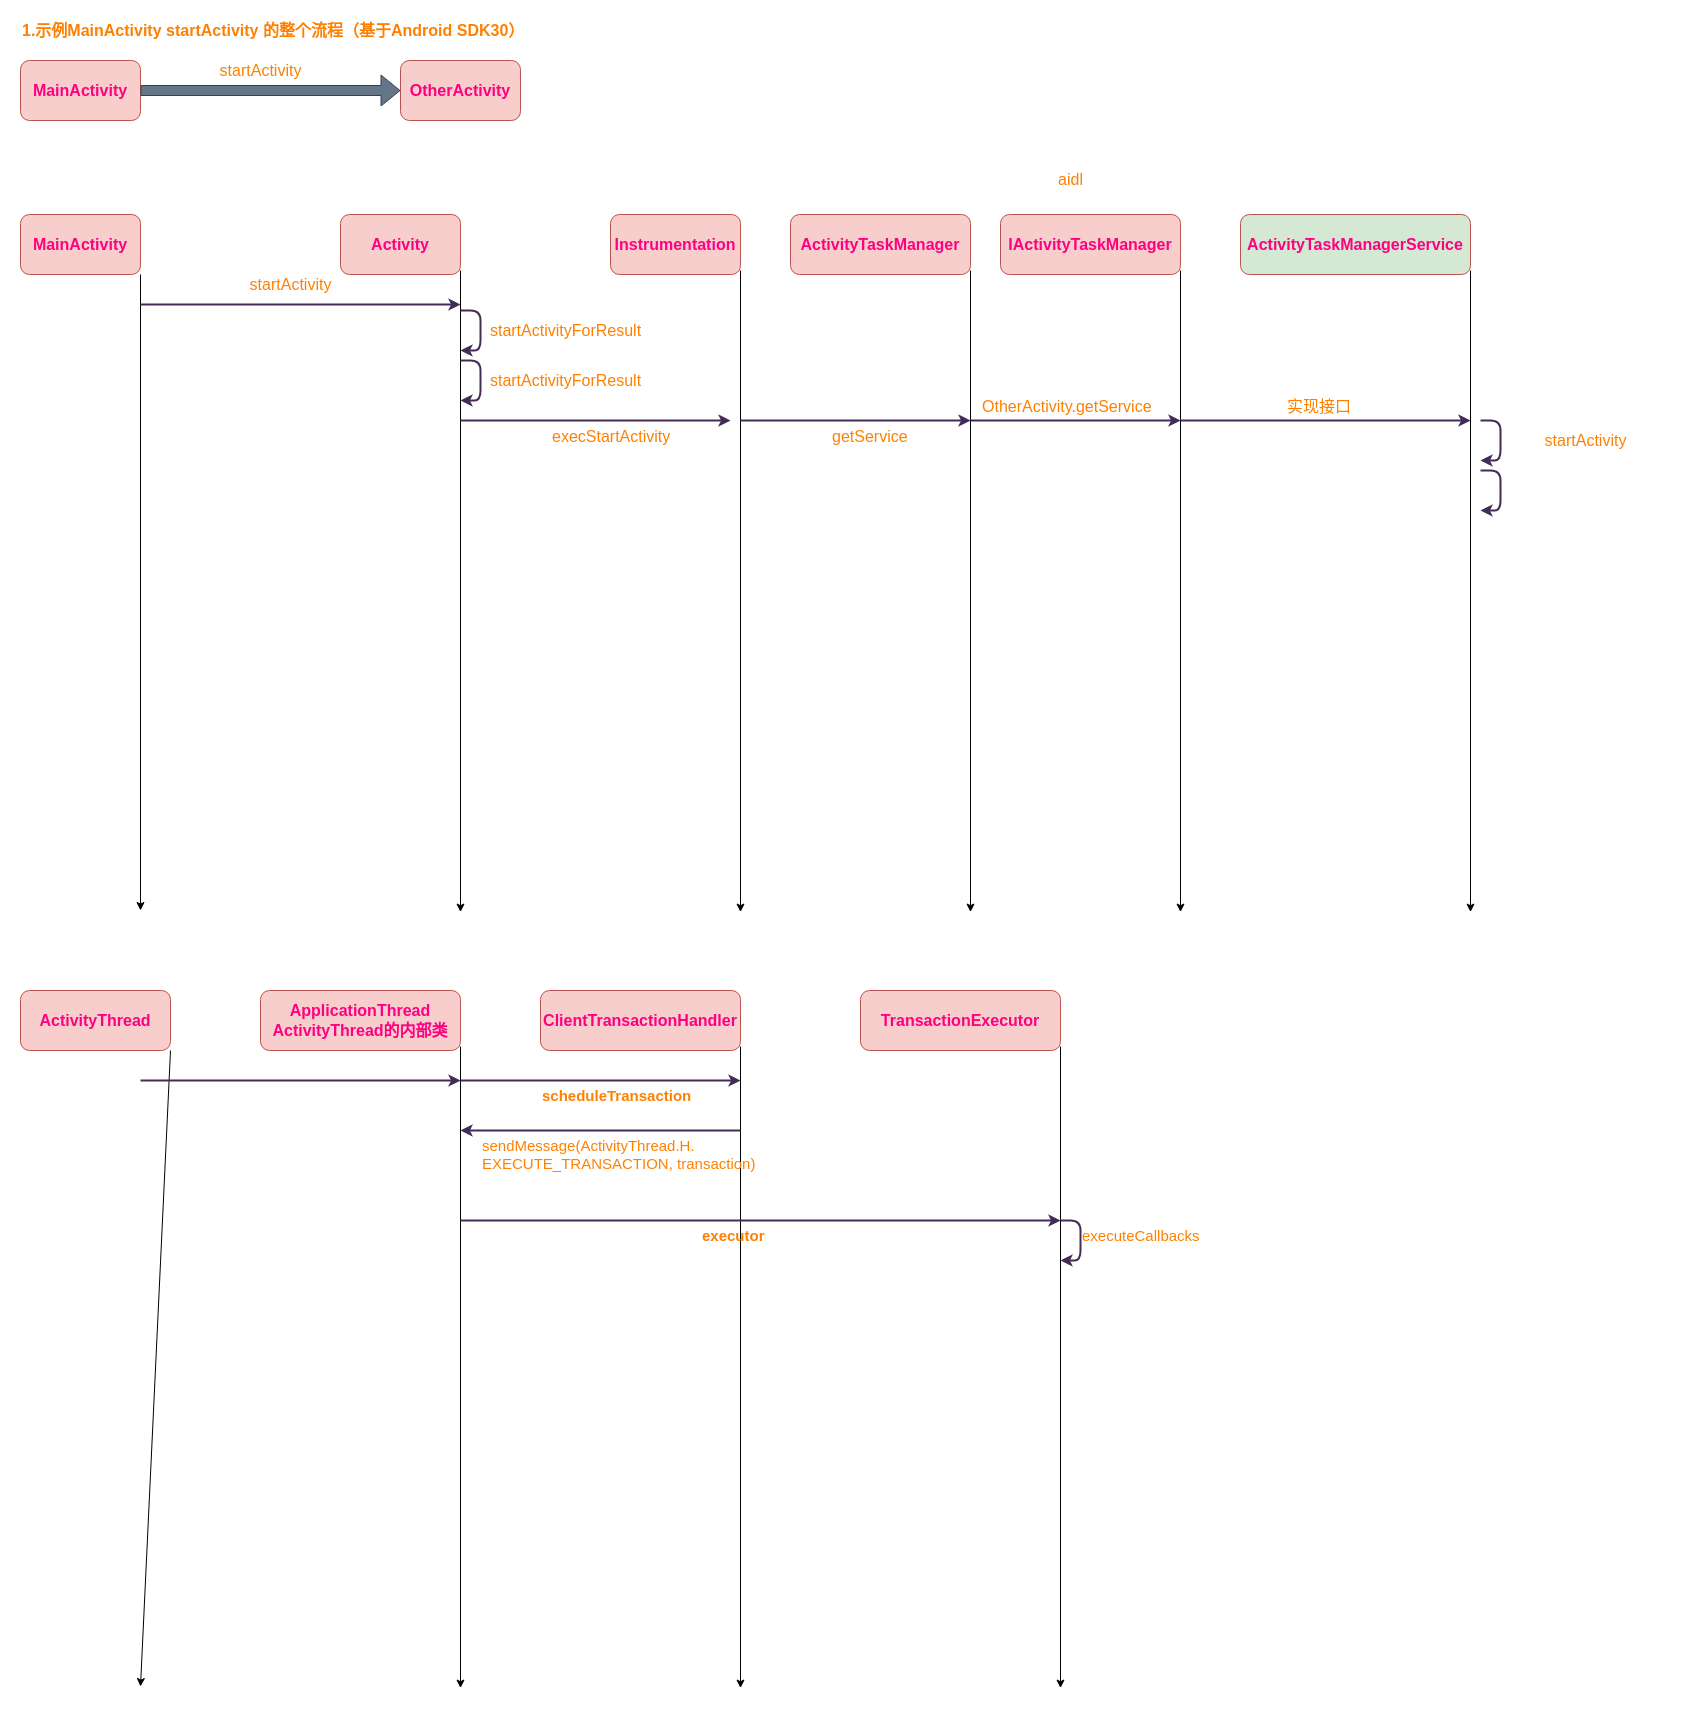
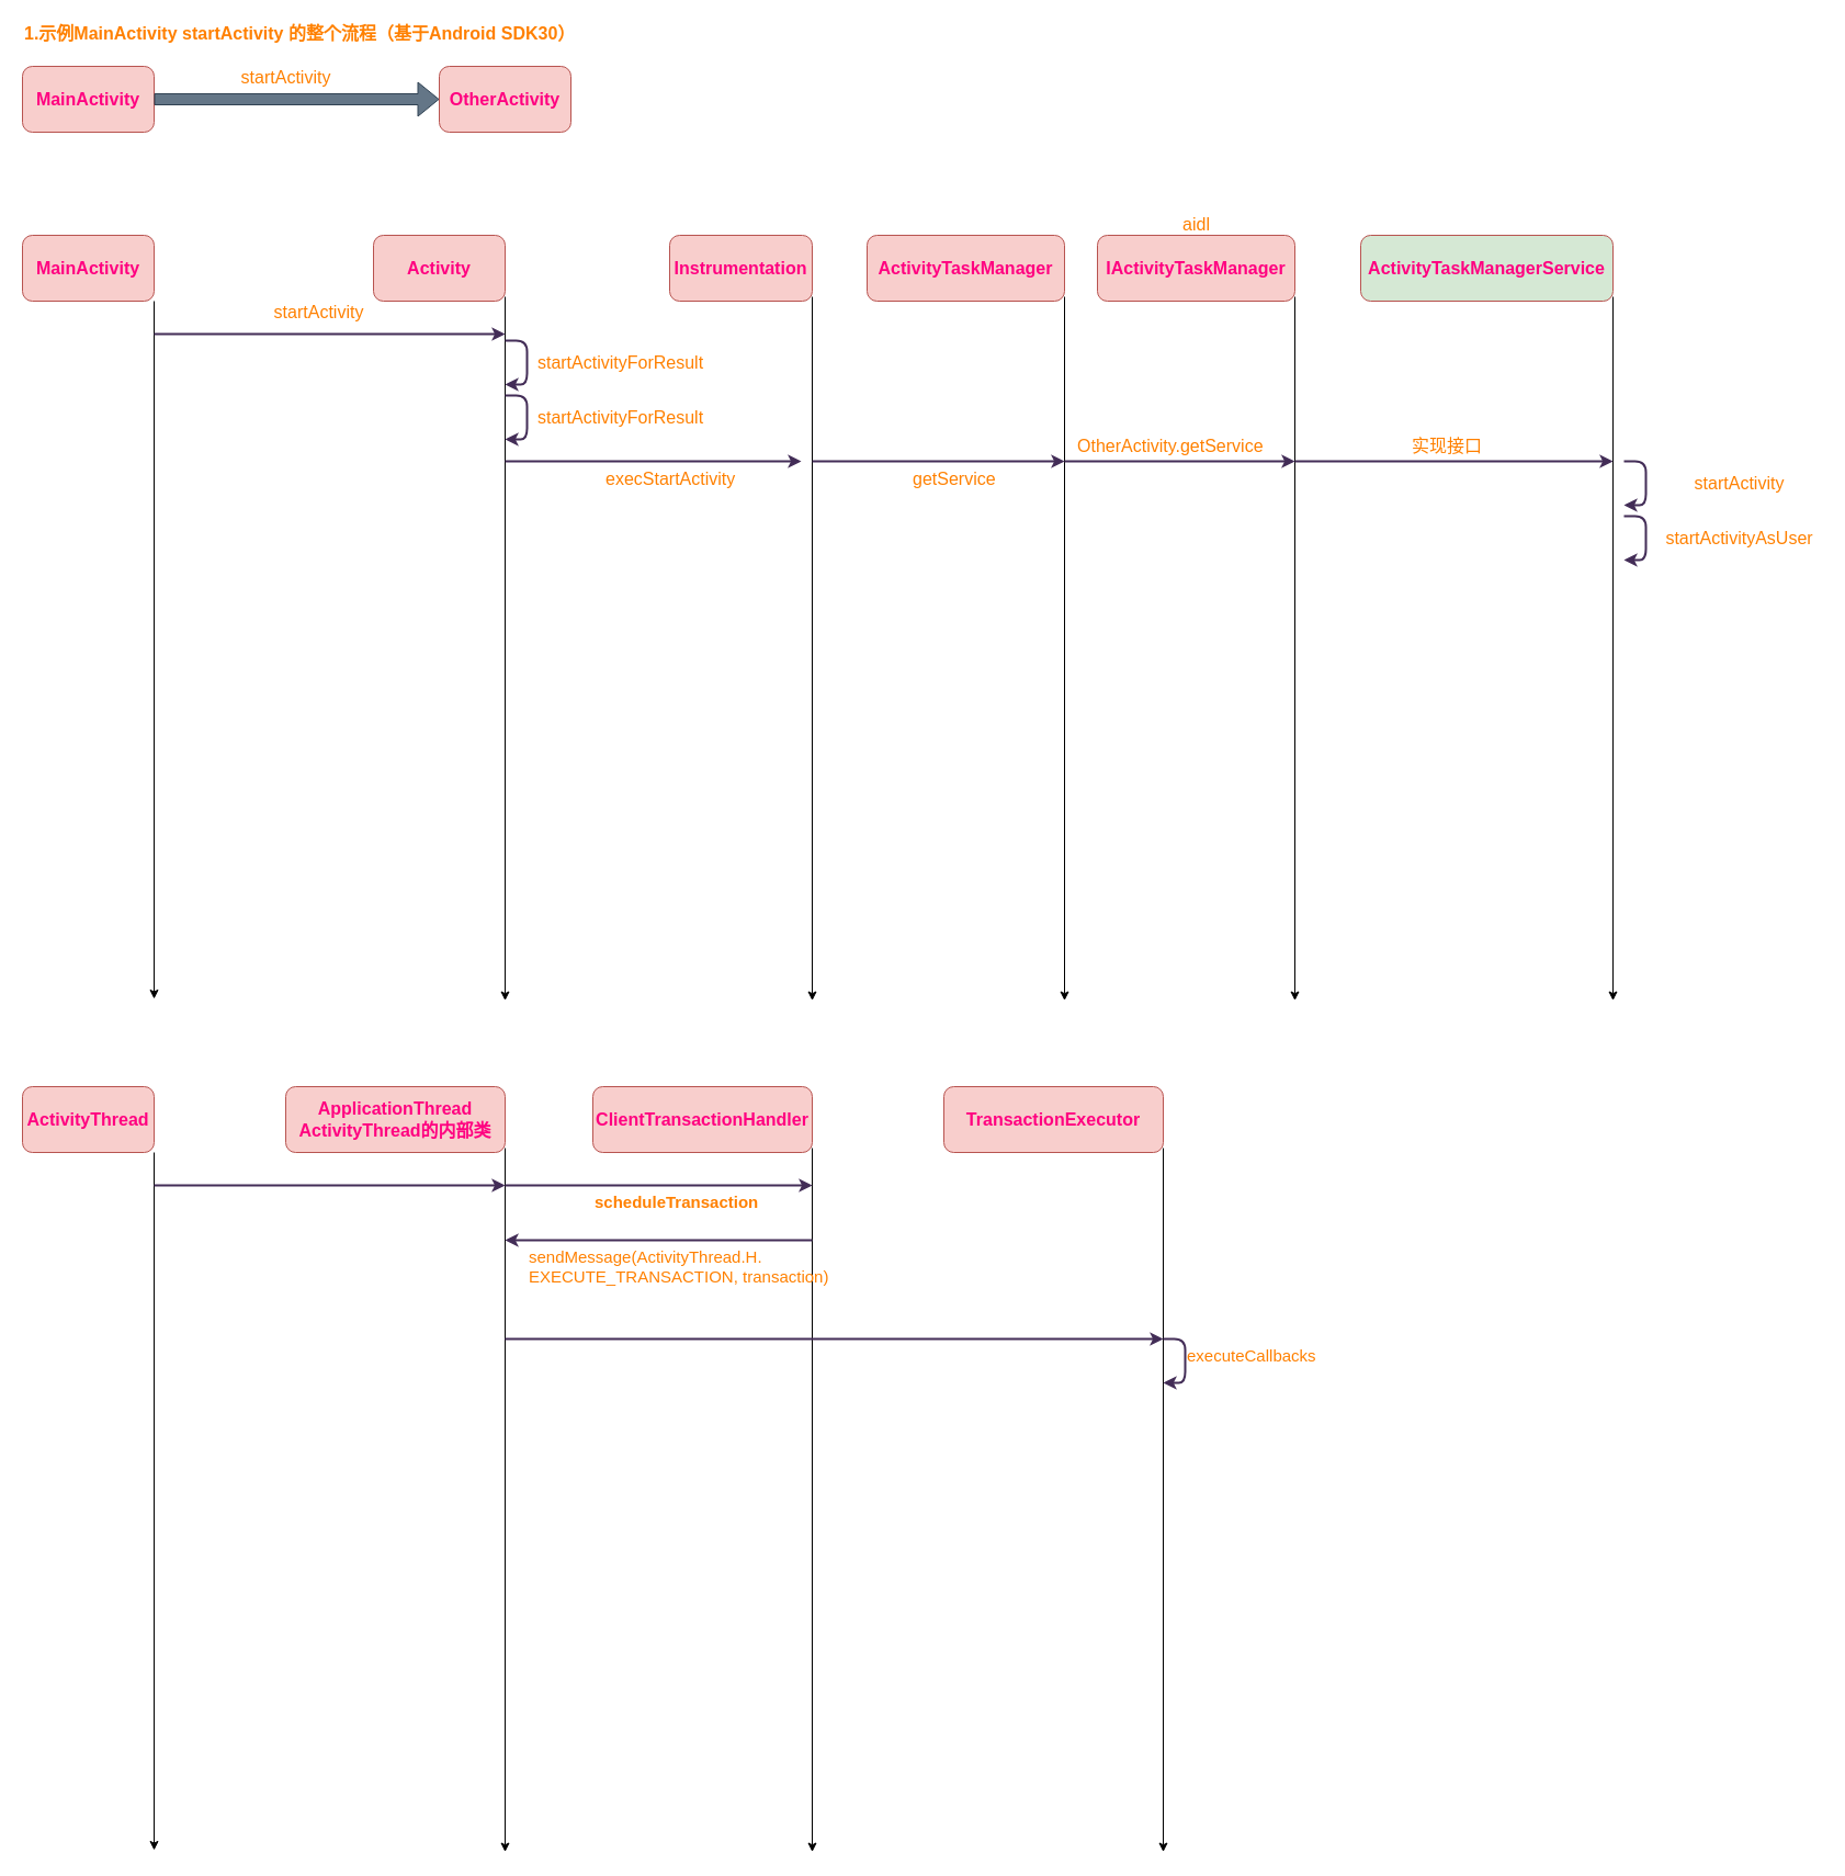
- <mxCell id="33" value="aidl" style="text;html=1;align=center;verticalAlign=middle;resizable=0;points=[];autosize=1;strokeColor=none;fontSize=16;fontColor=#FF8000;" parent="1" vertex="1"><mxGeometry x="1050" y="169" width="40" height="20" as="geometry" /></mxCell>
+ <mxCell id="33" value="aidl" style="text;html=1;align=center;verticalAlign=middle;resizable=0;points=[];autosize=1;strokeColor=none;fontSize=16;fontColor=#FF8000;" parent="1" vertex="1"><mxGeometry x="1070" y="194" width="40" height="20" as="geometry" /></mxCell>
+ <mxCell id="37" value="startActivityAsUser" style="text;html=1;align=center;verticalAlign=middle;resizable=0;points=[];autosize=1;strokeColor=none;fontSize=16;fontColor=#FF8000;" parent="1" vertex="1"><mxGeometry x="1510" y="480" width="150" height="20" as="geometry" /></mxCell>
- <mxCell id="38" value="ActivityThread" style="rounded=1;whiteSpace=wrap;html=1;fillColor=#f8cecc;strokeColor=#b85450;fontSize=16;fontStyle=1;fontColor=#FF0080;" vertex="1" parent="1"><mxGeometry x="20" y="990" width="150" height="60" as="geometry" /></mxCell>
+ <mxCell id="38" value="ActivityThread" style="rounded=1;whiteSpace=wrap;html=1;fillColor=#f8cecc;strokeColor=#b85450;fontSize=16;fontStyle=1;fontColor=#FF0080;" vertex="1" parent="1"><mxGeometry x="20" y="990" width="120" height="60" as="geometry" /></mxCell>
- <mxCell id="52" value="executor" style="text;whiteSpace=wrap;html=1;fontStyle=1;fontSize=15;fontColor=#FF8000;" vertex="1" parent="1"><mxGeometry x="700" y="1220" width="140" height="30" as="geometry" /></mxCell>
